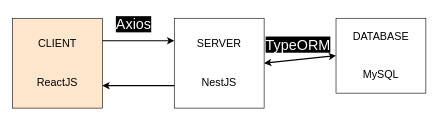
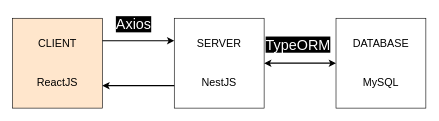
- <mxCell id="4" value="&lt;font style=&quot;font-size: 18px;&quot;&gt;DATABASE&lt;/font&gt;&lt;br&gt;&lt;br&gt;&lt;br&gt;&lt;br&gt;&lt;font style=&quot;font-size: 18px;&quot;&gt;MySQL&lt;/font&gt;" style="whiteSpace=wrap;html=1;aspect=fixed;" vertex="1" parent="1"><mxGeometry x="560" y="30" width="150" height="125" as="geometry" /></mxCell>
+ <mxCell id="4" value="&lt;font style=&quot;font-size: 18px;&quot;&gt;DATABASE&lt;/font&gt;&lt;br&gt;&lt;br&gt;&lt;br&gt;&lt;br&gt;&lt;font style=&quot;font-size: 18px;&quot;&gt;MySQL&lt;/font&gt;" style="whiteSpace=wrap;html=1;aspect=fixed;" vertex="1" parent="1"><mxGeometry x="560" y="30" width="150" height="150" as="geometry" /></mxCell>
